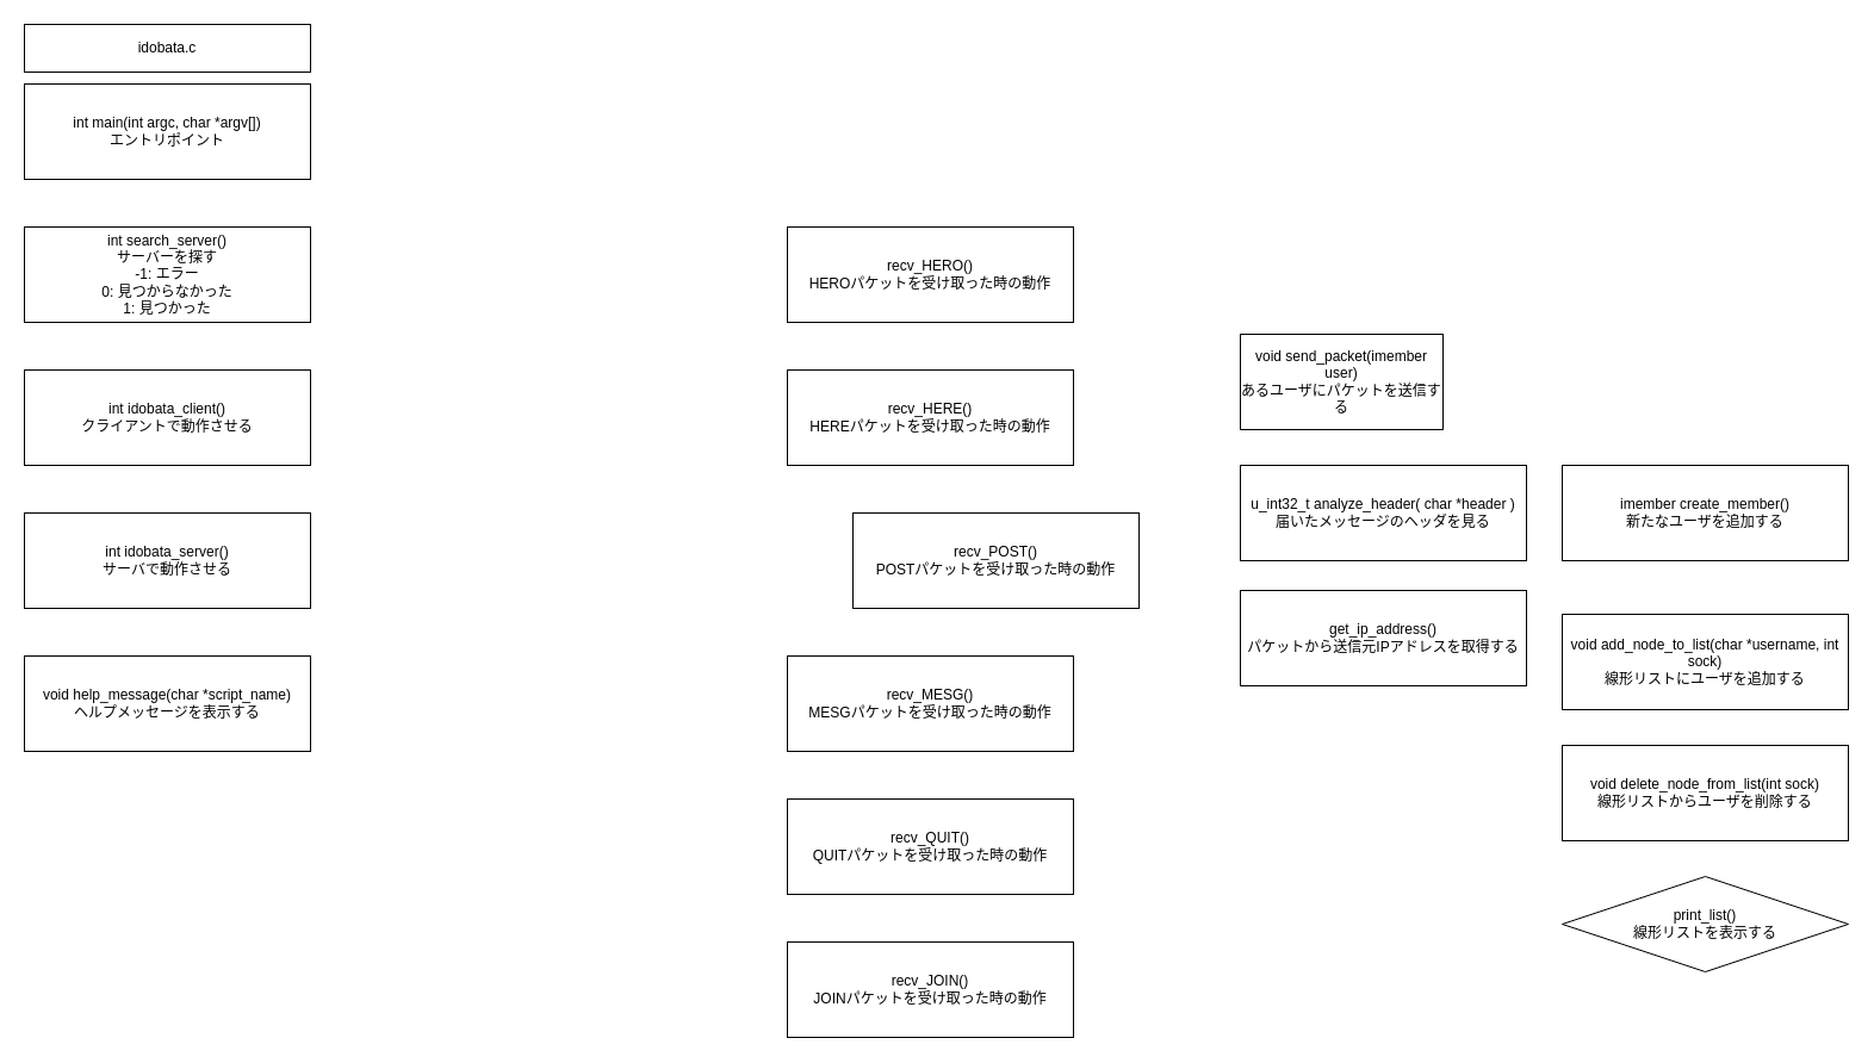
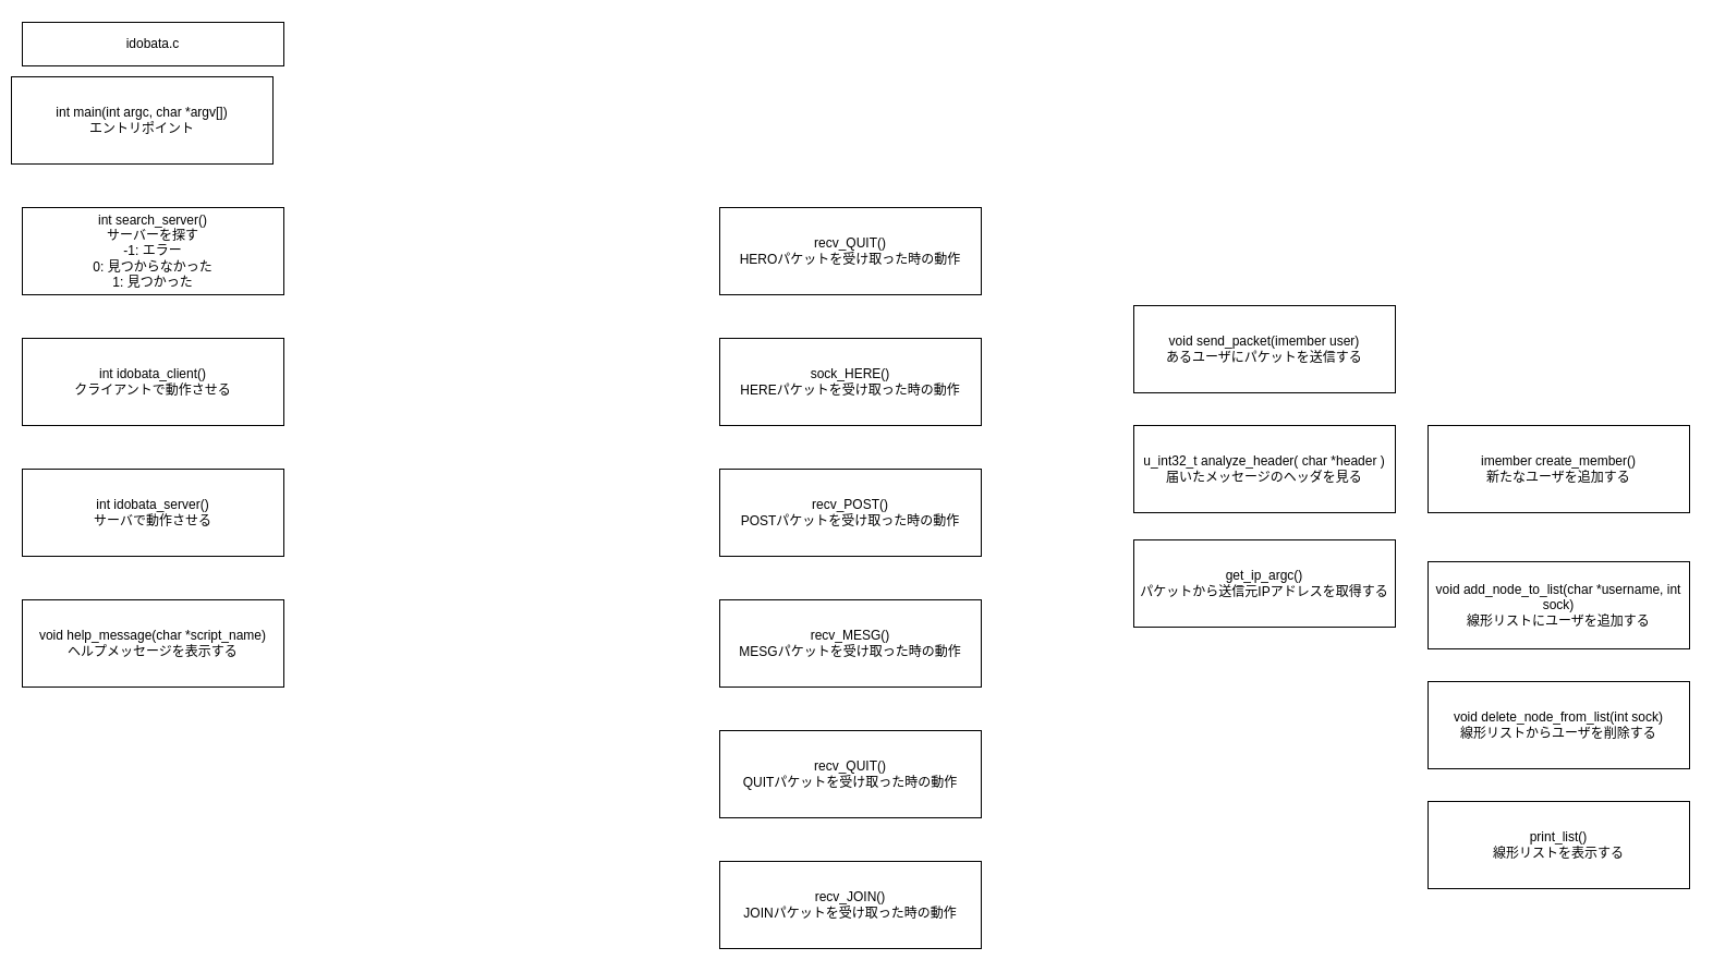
- <mxCell id="3" value="&lt;font face=&quot;helvetica&quot;&gt;int main(int argc, char *argv[])&lt;br&gt;&lt;/font&gt;エントリポイント" style="rounded=0;whiteSpace=wrap;html=1;" parent="1" vertex="1"><mxGeometry x="20" y="70" width="240" height="80" as="geometry" /></mxCell>
+ <mxCell id="3" value="&lt;font face=&quot;helvetica&quot;&gt;int main(int argc, char *argv[])&lt;br&gt;&lt;/font&gt;エントリポイント" style="rounded=0;whiteSpace=wrap;html=1;" parent="1" vertex="1"><mxGeometry x="10" y="70" width="240" height="80" as="geometry" /></mxCell>
- <mxCell id="10" value="&lt;font face=&quot;helvetica&quot;&gt;recv_HERO()&lt;br&gt;HEROパケットを受け取った時の動作&lt;br&gt;&lt;/font&gt;" style="rounded=0;whiteSpace=wrap;html=1;" parent="1" vertex="1"><mxGeometry x="660" y="190" width="240" height="80" as="geometry" /></mxCell>
+ <mxCell id="10" value="&lt;font face=&quot;helvetica&quot;&gt;recv_QUIT()&lt;br&gt;HEROパケットを受け取った時の動作&lt;br&gt;&lt;/font&gt;" style="rounded=0;whiteSpace=wrap;html=1;" parent="1" vertex="1"><mxGeometry x="660" y="190" width="240" height="80" as="geometry" /></mxCell>
- <mxCell id="16" value="&lt;font face=&quot;helvetica&quot;&gt;void send_packet(imember user)&lt;br&gt;あるユーザにパケットを送信する&lt;br&gt;&lt;/font&gt;" style="rounded=0;whiteSpace=wrap;html=1;" parent="1" vertex="1"><mxGeometry x="1040" y="280" width="170" height="80" as="geometry" /></mxCell>
+ <mxCell id="16" value="&lt;font face=&quot;helvetica&quot;&gt;void send_packet(imember user)&lt;br&gt;あるユーザにパケットを送信する&lt;br&gt;&lt;/font&gt;" style="rounded=0;whiteSpace=wrap;html=1;" parent="1" vertex="1"><mxGeometry x="1040" y="280" width="240" height="80" as="geometry" /></mxCell>
- <mxCell id="11" value="&lt;font face=&quot;helvetica&quot;&gt;recv_HERE()&lt;br&gt;HEREパケットを受け取った時の動作&lt;br&gt;&lt;/font&gt;" style="rounded=0;whiteSpace=wrap;html=1;" parent="1" vertex="1"><mxGeometry x="660" y="310" width="240" height="80" as="geometry" /></mxCell>
+ <mxCell id="11" value="&lt;font face=&quot;helvetica&quot;&gt;sock_HERE()&lt;br&gt;HEREパケットを受け取った時の動作&lt;br&gt;&lt;/font&gt;" style="rounded=0;whiteSpace=wrap;html=1;" parent="1" vertex="1"><mxGeometry x="660" y="310" width="240" height="80" as="geometry" /></mxCell>
- <mxCell id="12" value="&lt;font face=&quot;helvetica&quot;&gt;recv_POST()&lt;br&gt;POSTパケットを受け取った時の動作&lt;br&gt;&lt;/font&gt;" style="rounded=0;whiteSpace=wrap;html=1;" parent="1" vertex="1"><mxGeometry x="715" y="430" width="240" height="80" as="geometry" /></mxCell>
+ <mxCell id="12" value="&lt;font face=&quot;helvetica&quot;&gt;recv_POST()&lt;br&gt;POSTパケットを受け取った時の動作&lt;br&gt;&lt;/font&gt;" style="rounded=0;whiteSpace=wrap;html=1;" parent="1" vertex="1"><mxGeometry x="660" y="430" width="240" height="80" as="geometry" /></mxCell>
- <mxCell id="9" value="&lt;font face=&quot;helvetica&quot;&gt;get_ip_address()&lt;br&gt;パケットから送信元IPアドレスを取得する&lt;br&gt;&lt;/font&gt;" style="rounded=0;whiteSpace=wrap;html=1;" parent="1" vertex="1"><mxGeometry x="1040" y="495" width="240" height="80" as="geometry" /></mxCell>
+ <mxCell id="9" value="&lt;font face=&quot;helvetica&quot;&gt;get_ip_argc()&lt;br&gt;パケットから送信元IPアドレスを取得する&lt;br&gt;&lt;/font&gt;" style="rounded=0;whiteSpace=wrap;html=1;" parent="1" vertex="1"><mxGeometry x="1040" y="495" width="240" height="80" as="geometry" /></mxCell>
- <mxCell id="20" value="&lt;font face=&quot;helvetica&quot;&gt;&lt;div&gt;&lt;div&gt;&lt;/div&gt;&lt;/div&gt;print_list()&lt;br&gt;線形リストを表示する&lt;br&gt;&lt;/font&gt;" style="rhombus;whiteSpace=wrap;html=1;" vertex="1" parent="1"><mxGeometry x="1310" y="735" width="240" height="80" as="geometry" /></mxCell>
+ <mxCell id="20" value="&lt;font face=&quot;helvetica&quot;&gt;&lt;div&gt;&lt;div&gt;&lt;/div&gt;&lt;/div&gt;print_list()&lt;br&gt;線形リストを表示する&lt;br&gt;&lt;/font&gt;" style="rounded=0;whiteSpace=wrap;html=1;" vertex="1" parent="1"><mxGeometry x="1310" y="735" width="240" height="80" as="geometry" /></mxCell>
